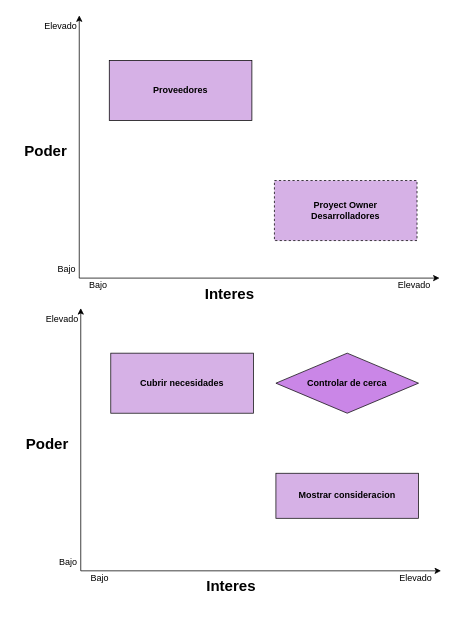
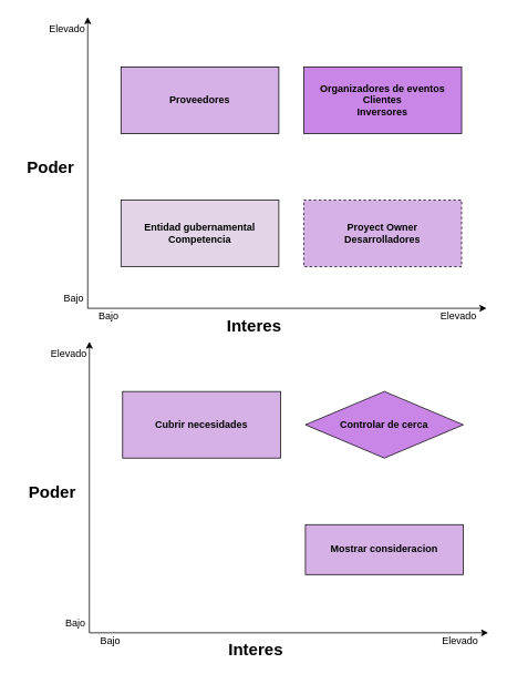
+ <mxCell id="7" value="&lt;b&gt;Organizadores de eventos&lt;br&gt;Clientes&lt;br&gt;Inversores&lt;/b&gt;" style="rounded=0;whiteSpace=wrap;html=1;fillColor=#CA86E7;strokeColor=#0D0D0D;" vertex="1" parent="1"><mxGeometry x="365" y="80" width="190" height="80" as="geometry" /></mxCell>
+ <mxCell id="8" value="&lt;b&gt;Entidad gubernamental&lt;br&gt;Competencia&lt;/b&gt;" style="rounded=0;whiteSpace=wrap;html=1;fillColor=#e1d5e7;strokeColor=#0D0D0D;" vertex="1" parent="1"><mxGeometry x="145" y="240" width="190" height="80" as="geometry" /></mxCell>
